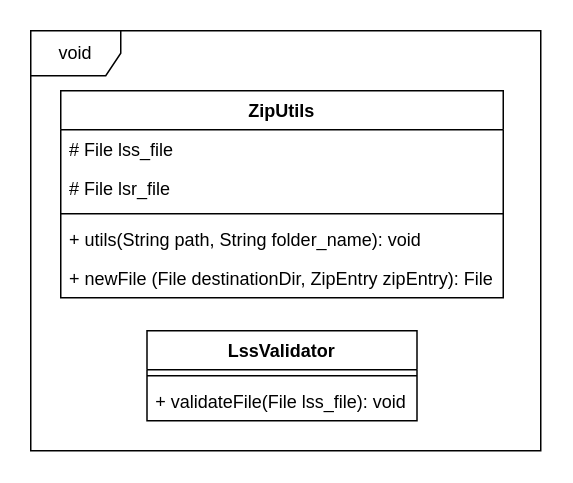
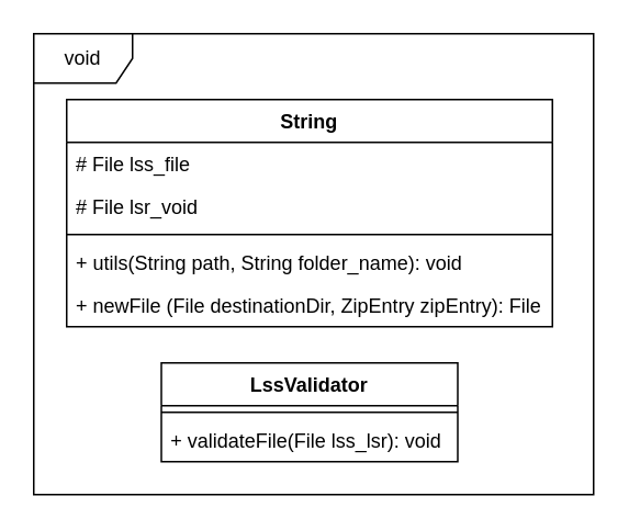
- <mxCell id="3" value="ZipUtils" style="swimlane;fontStyle=1;align=center;verticalAlign=top;childLayout=stackLayout;horizontal=1;startSize=26;horizontalStack=0;resizeParent=1;resizeParentMax=0;resizeLast=0;collapsible=1;marginBottom=0;" vertex="1" parent="1"><mxGeometry x="40" y="60" width="295" height="138" as="geometry" /></mxCell>
+ <mxCell id="3" value="String" style="swimlane;fontStyle=1;align=center;verticalAlign=top;childLayout=stackLayout;horizontal=1;startSize=26;horizontalStack=0;resizeParent=1;resizeParentMax=0;resizeLast=0;collapsible=1;marginBottom=0;" vertex="1" parent="1"><mxGeometry x="40" y="60" width="295" height="138" as="geometry" /></mxCell>
- <mxCell id="5" value="# File lsr_file" style="text;strokeColor=none;fillColor=none;align=left;verticalAlign=top;spacingLeft=4;spacingRight=4;overflow=hidden;rotatable=0;points=[[0,0.5],[1,0.5]];portConstraint=eastwest;" vertex="1" parent="3"><mxGeometry y="52" width="295" height="26" as="geometry" /></mxCell>
+ <mxCell id="5" value="# File lsr_void" style="text;strokeColor=none;fillColor=none;align=left;verticalAlign=top;spacingLeft=4;spacingRight=4;overflow=hidden;rotatable=0;points=[[0,0.5],[1,0.5]];portConstraint=eastwest;" vertex="1" parent="3"><mxGeometry y="52" width="295" height="26" as="geometry" /></mxCell>
- <mxCell id="11" value="+ validateFile(File lss_file): void" style="text;strokeColor=none;fillColor=none;align=left;verticalAlign=top;spacingLeft=4;spacingRight=4;overflow=hidden;rotatable=0;points=[[0,0.5],[1,0.5]];portConstraint=eastwest;" vertex="1" parent="9"><mxGeometry y="34" width="180" height="26" as="geometry" /></mxCell>
+ <mxCell id="11" value="+ validateFile(File lss_lsr): void" style="text;strokeColor=none;fillColor=none;align=left;verticalAlign=top;spacingLeft=4;spacingRight=4;overflow=hidden;rotatable=0;points=[[0,0.5],[1,0.5]];portConstraint=eastwest;" vertex="1" parent="9"><mxGeometry y="34" width="180" height="26" as="geometry" /></mxCell>
